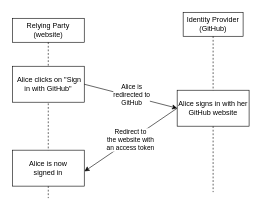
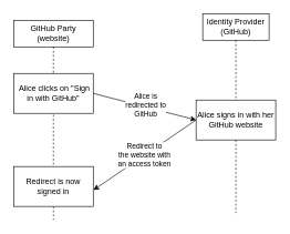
- <mxCell id="2" value="&lt;div&gt;Relying Party &lt;br&gt;&lt;/div&gt;&lt;div&gt;(website) &lt;/div&gt;" style="shape=umlLifeline;perimeter=lifelinePerimeter;whiteSpace=wrap;html=1;container=0;dropTarget=0;collapsible=0;recursiveResize=0;outlineConnect=0;portConstraint=eastwest;newEdgeStyle={&quot;edgeStyle&quot;:&quot;elbowEdgeStyle&quot;,&quot;elbow&quot;:&quot;vertical&quot;,&quot;curved&quot;:0,&quot;rounded&quot;:0};" parent="1" vertex="1"><mxGeometry x="20" y="30" width="120" height="300" as="geometry" /></mxCell>
+ <mxCell id="2" value="&lt;div&gt;GitHub Party &lt;br&gt;&lt;/div&gt;&lt;div&gt;(website) &lt;/div&gt;" style="shape=umlLifeline;perimeter=lifelinePerimeter;whiteSpace=wrap;html=1;container=0;dropTarget=0;collapsible=0;recursiveResize=0;outlineConnect=0;portConstraint=eastwest;newEdgeStyle={&quot;edgeStyle&quot;:&quot;elbowEdgeStyle&quot;,&quot;elbow&quot;:&quot;vertical&quot;,&quot;curved&quot;:0,&quot;rounded&quot;:0};" parent="1" vertex="1"><mxGeometry x="20" y="30" width="120" height="300" as="geometry" /></mxCell>
- <mxCell id="8" value="&lt;div align=&quot;center&quot;&gt;Alice is now &lt;br&gt;&lt;/div&gt;&lt;div align=&quot;center&quot;&gt;signed in&lt;br&gt;&lt;/div&gt;" style="rounded=0;whiteSpace=wrap;html=1;align=center;" vertex="1" parent="1"><mxGeometry x="20" y="250" width="120" height="60" as="geometry" /></mxCell>
+ <mxCell id="8" value="&lt;div align=&quot;center&quot;&gt;Redirect is now &lt;br&gt;&lt;/div&gt;&lt;div align=&quot;center&quot;&gt;signed in&lt;br&gt;&lt;/div&gt;" style="rounded=0;whiteSpace=wrap;html=1;align=center;" vertex="1" parent="1"><mxGeometry x="20" y="250" width="120" height="60" as="geometry" /></mxCell>
